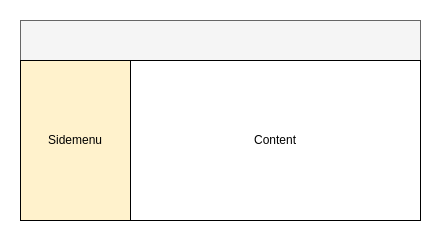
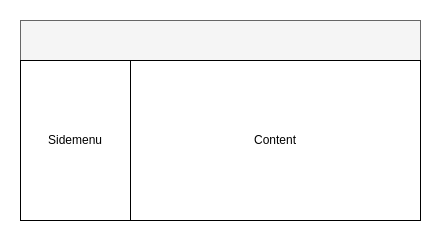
- <mxCell id="3" value="Sidemenu" style="rounded=0;whiteSpace=wrap;html=1;fillColor=#fff2cc;" vertex="1" parent="1"><mxGeometry x="20" y="60" width="110" height="160" as="geometry" /></mxCell>
+ <mxCell id="3" value="Sidemenu" style="rounded=0;whiteSpace=wrap;html=1;" vertex="1" parent="1"><mxGeometry x="20" y="60" width="110" height="160" as="geometry" /></mxCell>
